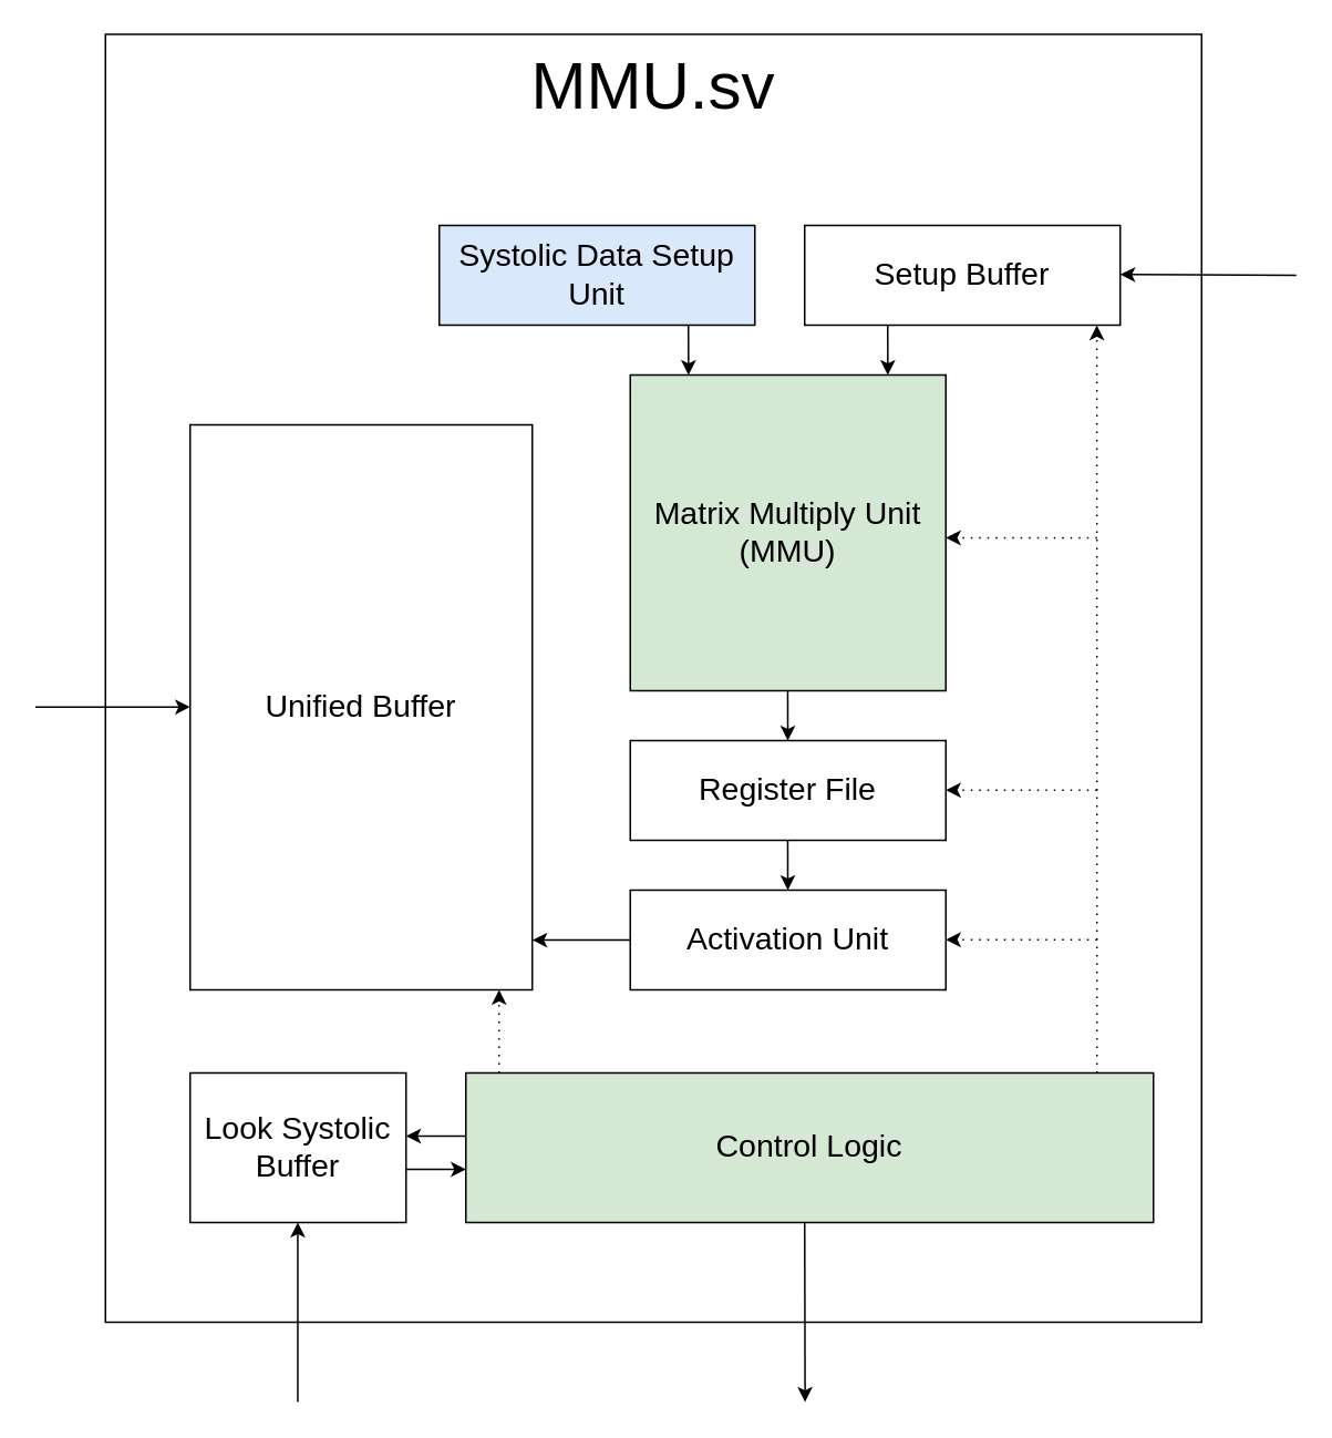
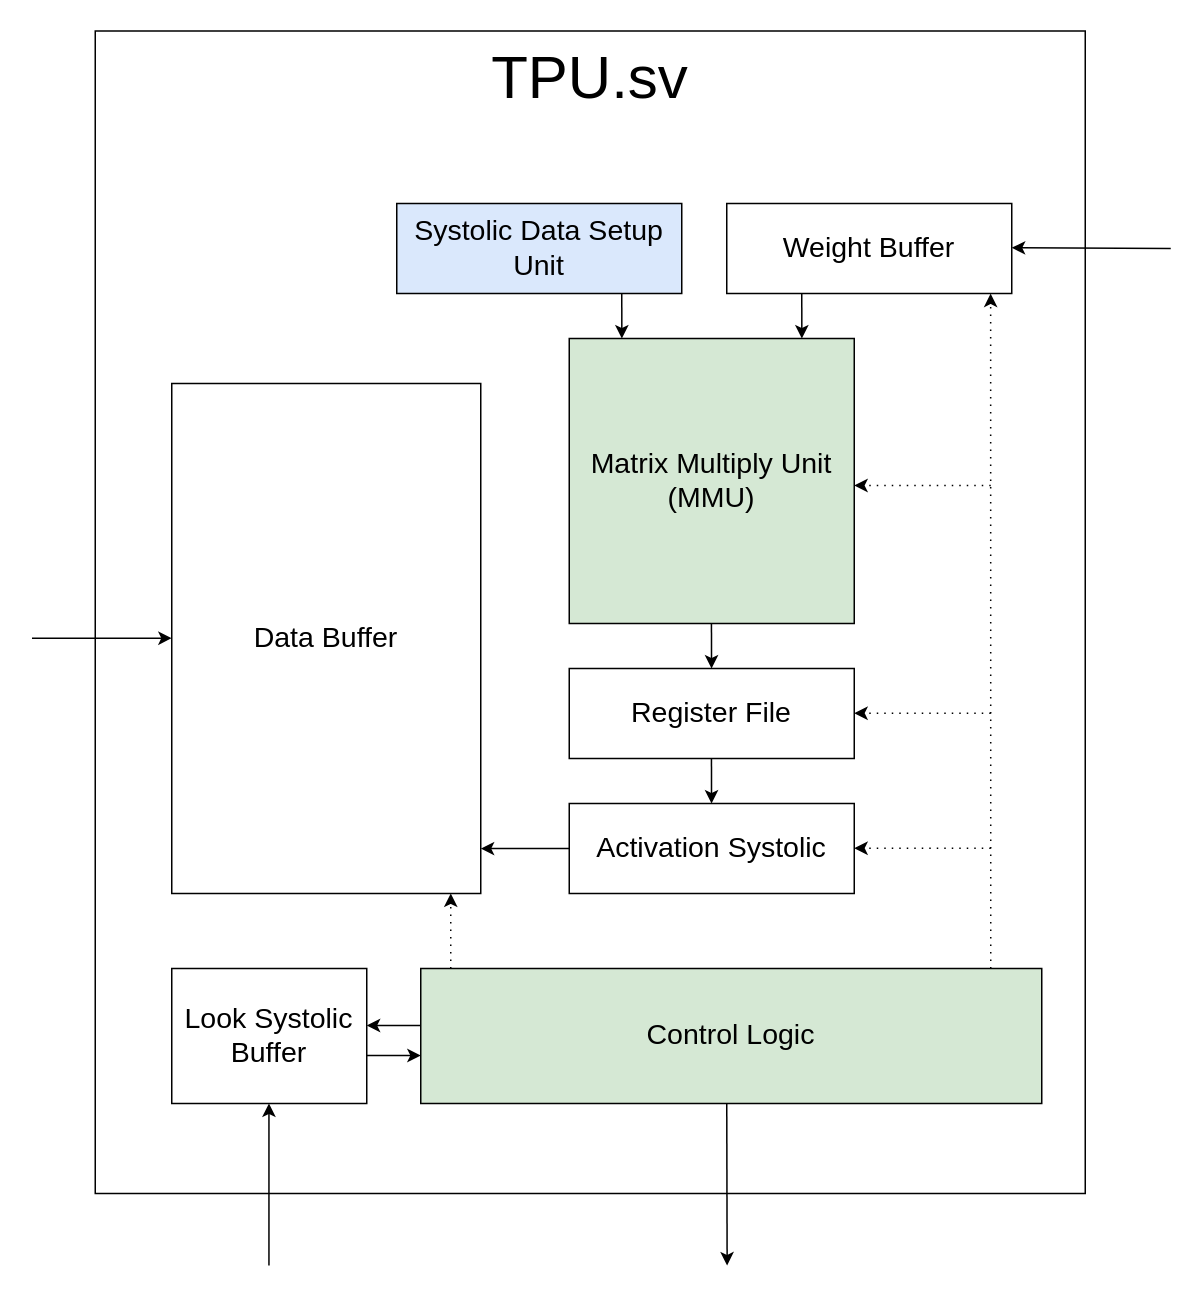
- <mxCell id="2" value="MMU.sv" style="rounded=0;whiteSpace=wrap;html=1;verticalAlign=top;fontSize=40;" vertex="1" parent="1"><mxGeometry x="63" y="20" width="660" height="775" as="geometry" /></mxCell>
+ <mxCell id="2" value="TPU.sv" style="rounded=0;whiteSpace=wrap;html=1;verticalAlign=top;fontSize=40;" vertex="1" parent="1"><mxGeometry x="63" y="20" width="660" height="775" as="geometry" /></mxCell>
- <mxCell id="6" value="&lt;font style=&quot;font-size: 19px;&quot;&gt;Setup Buffer&lt;/font&gt;" style="rounded=0;whiteSpace=wrap;html=1;" vertex="1" parent="1"><mxGeometry x="484" y="135" width="190" height="60" as="geometry" /></mxCell>
+ <mxCell id="6" value="&lt;font style=&quot;font-size: 19px;&quot;&gt;Weight Buffer&lt;/font&gt;" style="rounded=0;whiteSpace=wrap;html=1;" vertex="1" parent="1"><mxGeometry x="484" y="135" width="190" height="60" as="geometry" /></mxCell>
- <mxCell id="8" value="&lt;font style=&quot;font-size: 19px;&quot;&gt;Unified Buffer&lt;/font&gt;" style="rounded=0;whiteSpace=wrap;html=1;" vertex="1" parent="1"><mxGeometry x="114" y="255" width="206" height="340" as="geometry" /></mxCell>
+ <mxCell id="8" value="&lt;font style=&quot;font-size: 19px;&quot;&gt;Data Buffer&lt;/font&gt;" style="rounded=0;whiteSpace=wrap;html=1;" vertex="1" parent="1"><mxGeometry x="114" y="255" width="206" height="340" as="geometry" /></mxCell>
- <mxCell id="5" value="&lt;font style=&quot;font-size: 19px;&quot;&gt;Activation Unit&lt;/font&gt;" style="rounded=0;whiteSpace=wrap;html=1;" vertex="1" parent="1"><mxGeometry x="379" y="535" width="190" height="60" as="geometry" /></mxCell>
+ <mxCell id="5" value="&lt;font style=&quot;font-size: 19px;&quot;&gt;Activation Systolic&lt;/font&gt;" style="rounded=0;whiteSpace=wrap;html=1;" vertex="1" parent="1"><mxGeometry x="379" y="535" width="190" height="60" as="geometry" /></mxCell>
